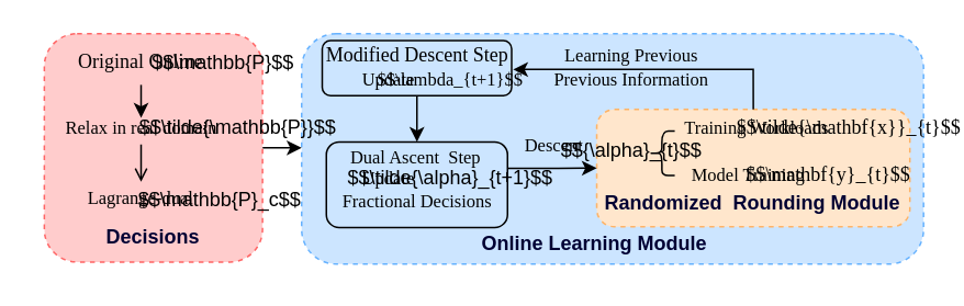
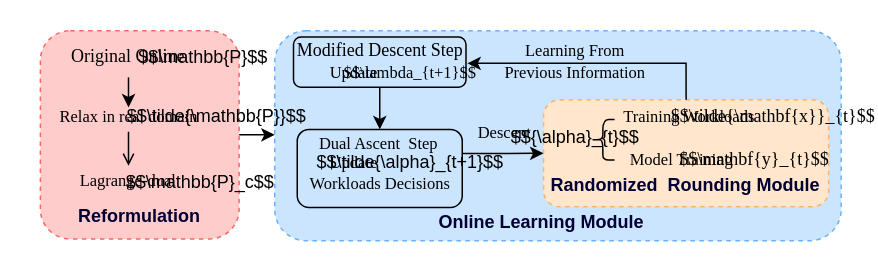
- <mxCell id="38" value="Learning Previous" style="text;html=1;strokeColor=none;fillColor=none;align=center;verticalAlign=middle;whiteSpace=wrap;rounded=0;fontSize=11;fontFamily=Times New Roman;" vertex="1" parent="1"><mxGeometry x="319.55" y="25.47" width="126" height="15" as="geometry" /></mxCell>
+ <mxCell id="38" value="Learning From" style="text;html=1;strokeColor=none;fillColor=none;align=center;verticalAlign=middle;whiteSpace=wrap;rounded=0;fontSize=11;fontFamily=Times New Roman;" vertex="1" parent="1"><mxGeometry x="319.55" y="25.47" width="126" height="15" as="geometry" /></mxCell>
- <mxCell id="37" value="Fractional Decisions" style="text;html=1;strokeColor=none;fillColor=none;align=center;verticalAlign=middle;whiteSpace=wrap;rounded=0;fontSize=11;fontFamily=Times New Roman;" vertex="1" parent="1"><mxGeometry x="189.5" y="114.81" width="126" height="15" as="geometry" /></mxCell>
+ <mxCell id="37" value="Workloads Decisions" style="text;html=1;strokeColor=none;fillColor=none;align=center;verticalAlign=middle;whiteSpace=wrap;rounded=0;fontSize=11;fontFamily=Times New Roman;" vertex="1" parent="1"><mxGeometry x="189.5" y="114.81" width="126" height="15" as="geometry" /></mxCell>
- <mxCell id="32" value="&lt;b&gt;Decisions&lt;/b&gt;" style="text;html=1;strokeColor=none;fillColor=none;align=center;verticalAlign=middle;whiteSpace=wrap;rounded=0;fontColor=#000033;" vertex="1" parent="1"><mxGeometry x="20" y="129.37" width="145" height="30" as="geometry" /></mxCell>
+ <mxCell id="32" value="&lt;b&gt;Reformulation&lt;/b&gt;" style="text;html=1;strokeColor=none;fillColor=none;align=center;verticalAlign=middle;whiteSpace=wrap;rounded=0;fontColor=#000033;" vertex="1" parent="1"><mxGeometry x="20" y="129.37" width="145" height="30" as="geometry" /></mxCell>
